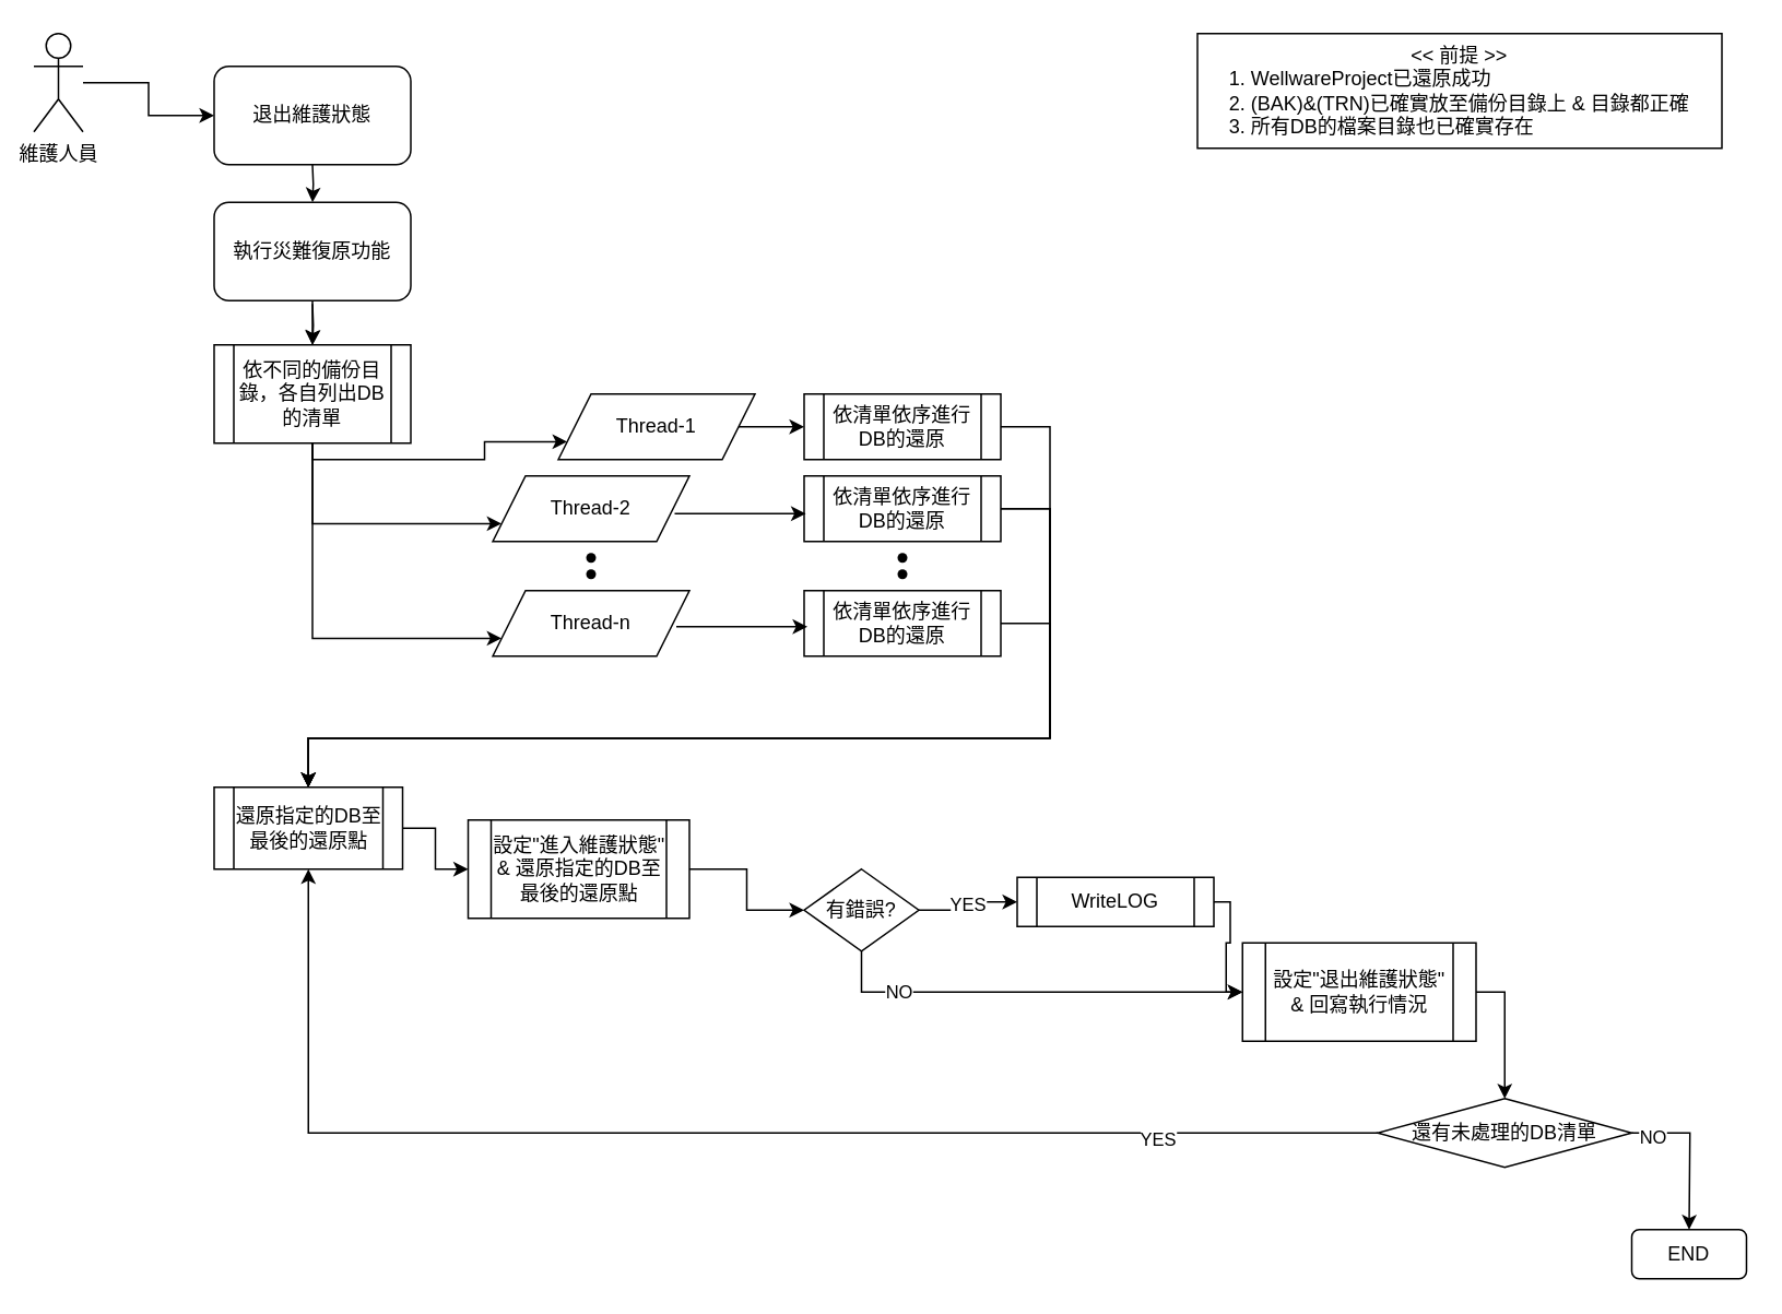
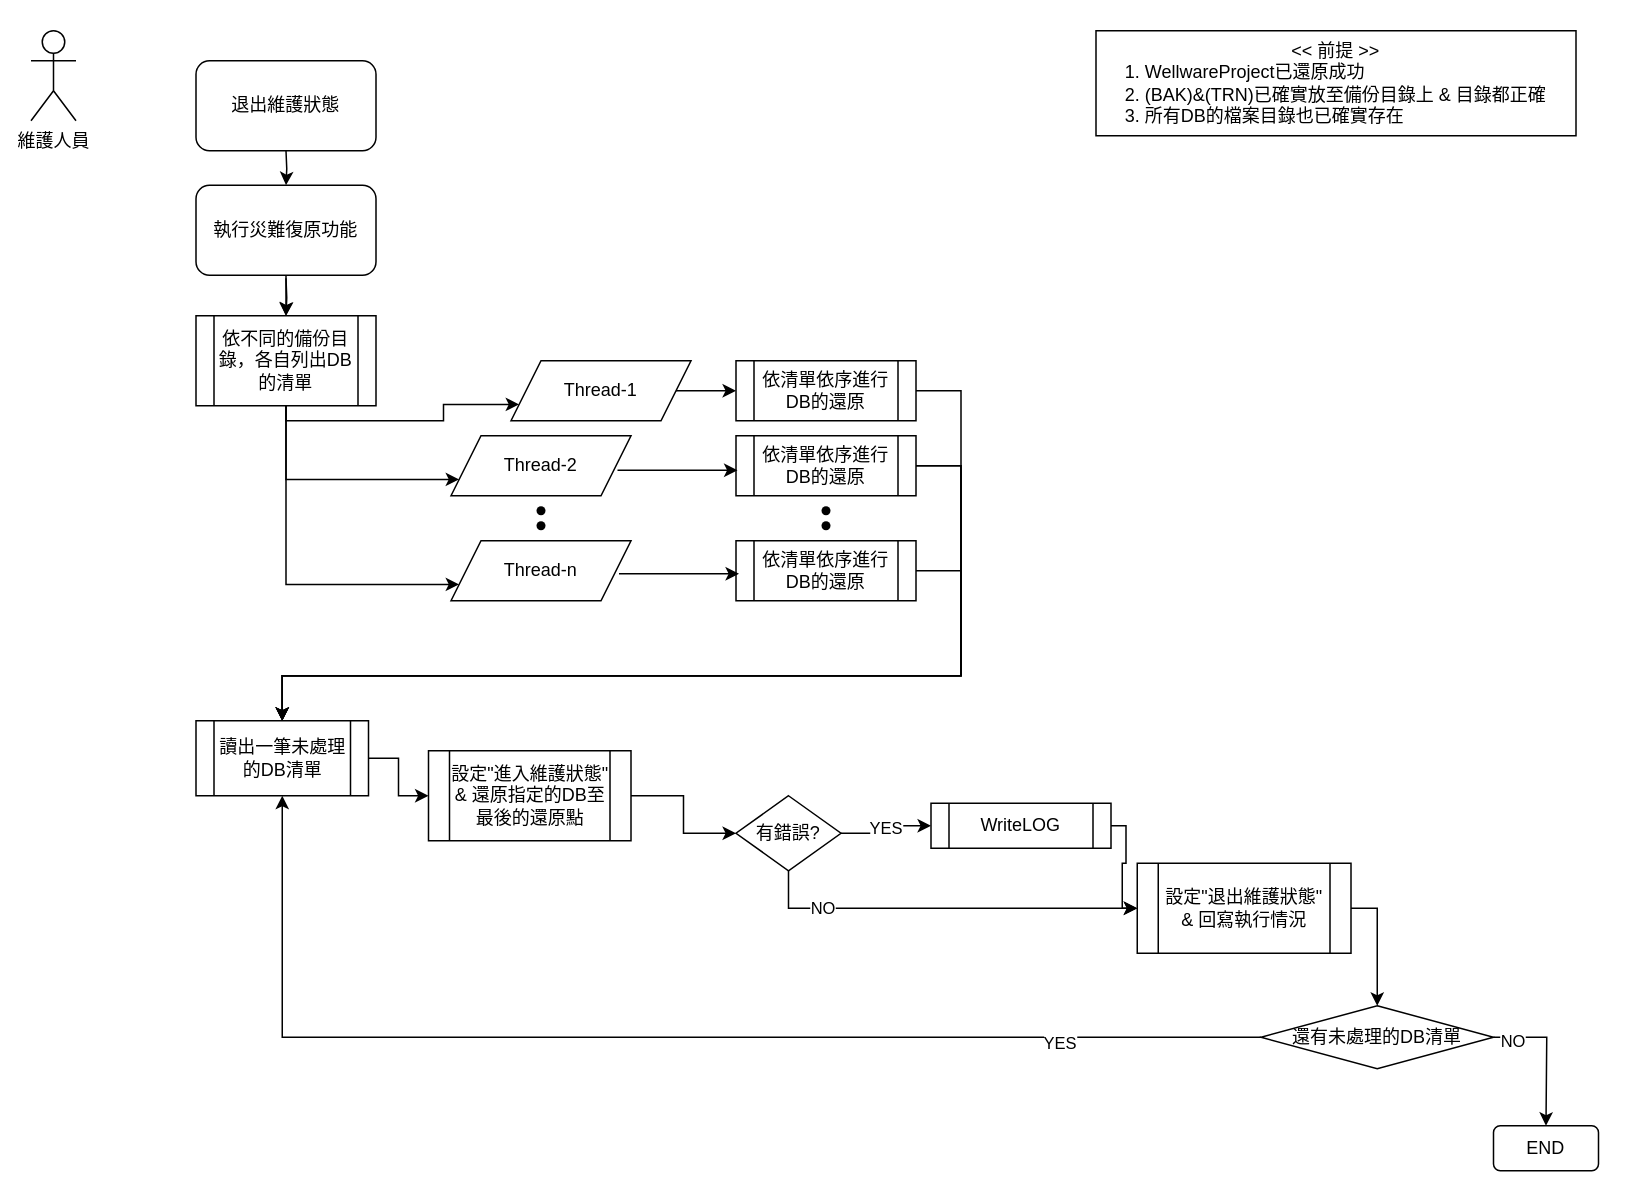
- <mxCell id="21" value="" style="endArrow=classic;html=1;rounded=0;edgeStyle=orthogonalEdgeStyle;entryX=0;entryY=0.5;entryDx=0;entryDy=0;" parent="1" source="2" target="3" edge="1"><mxGeometry width="50" height="50" relative="1" as="geometry"><mxPoint x="500" y="440" as="sourcePoint" /><mxPoint x="550" y="390" as="targetPoint" /></mxGeometry></mxCell>
- <mxCell id="29" value="還原指定的DB至最後的還原點" style="shape=process;whiteSpace=wrap;html=1;backgroundOutline=1;" parent="1" vertex="1"><mxGeometry x="130" y="480" width="115" height="50" as="geometry" /></mxCell>
+ <mxCell id="29" value="讀出一筆未處理的DB清單" style="shape=process;whiteSpace=wrap;html=1;backgroundOutline=1;" parent="1" vertex="1"><mxGeometry x="130" y="480" width="115" height="50" as="geometry" /></mxCell>
